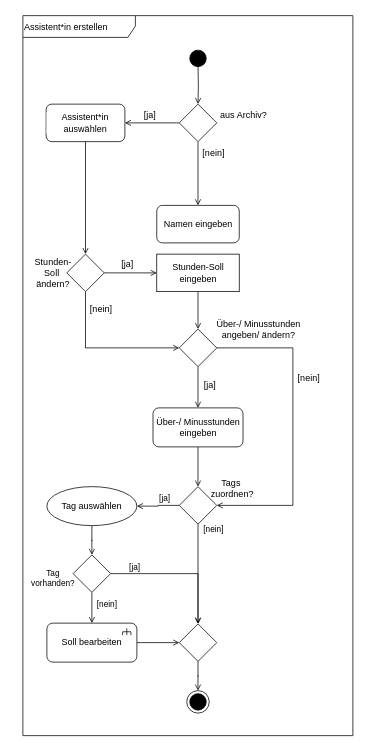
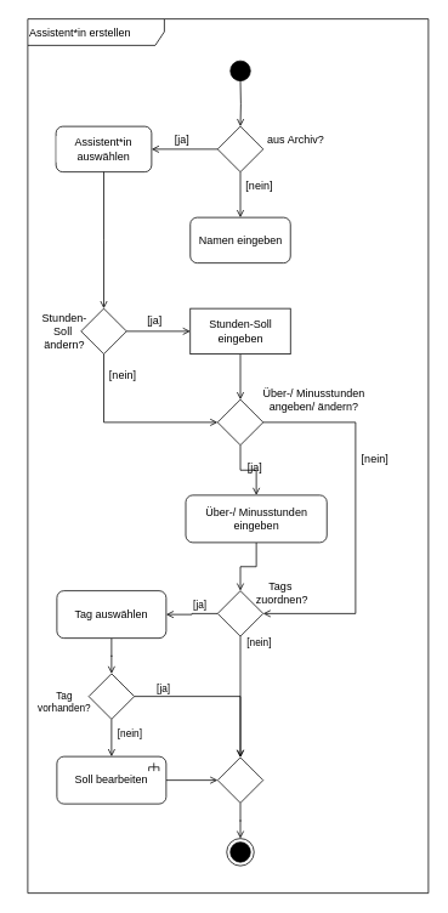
- <mxCell id="5" value="Namen eingeben" style="labelBackgroundColor=none;rounded=1;whiteSpace=wrap;html=1;" parent="1" vertex="1"><mxGeometry x="208.5" y="273" width="110" height="50" as="geometry" /></mxCell>
+ <mxCell id="5" value="Namen eingeben" style="labelBackgroundColor=none;rounded=1;whiteSpace=wrap;html=1;" parent="1" vertex="1"><mxGeometry x="208.5" y="238" width="110" height="50" as="geometry" /></mxCell>
- <mxCell id="14" value="Über-/ Minusstunden eingeben" style="rounded=1;whiteSpace=wrap;html=1;" parent="1" vertex="1"><mxGeometry x="203.5" y="543" width="120" height="52" as="geometry" /></mxCell>
+ <mxCell id="14" value="Über-/ Minusstunden eingeben" style="rounded=1;whiteSpace=wrap;html=1;" parent="1" vertex="1"><mxGeometry x="203.5" y="543" width="155" height="52" as="geometry" /></mxCell>
- <mxCell id="36" value="Tag auswählen" style="ellipse;whiteSpace=wrap;html=1;" vertex="1" parent="1"><mxGeometry x="62" y="648" width="120" height="52" as="geometry" /></mxCell>
+ <mxCell id="36" value="Tag auswählen" style="rounded=1;whiteSpace=wrap;html=1;" vertex="1" parent="1"><mxGeometry x="62" y="648" width="120" height="52" as="geometry" /></mxCell>
